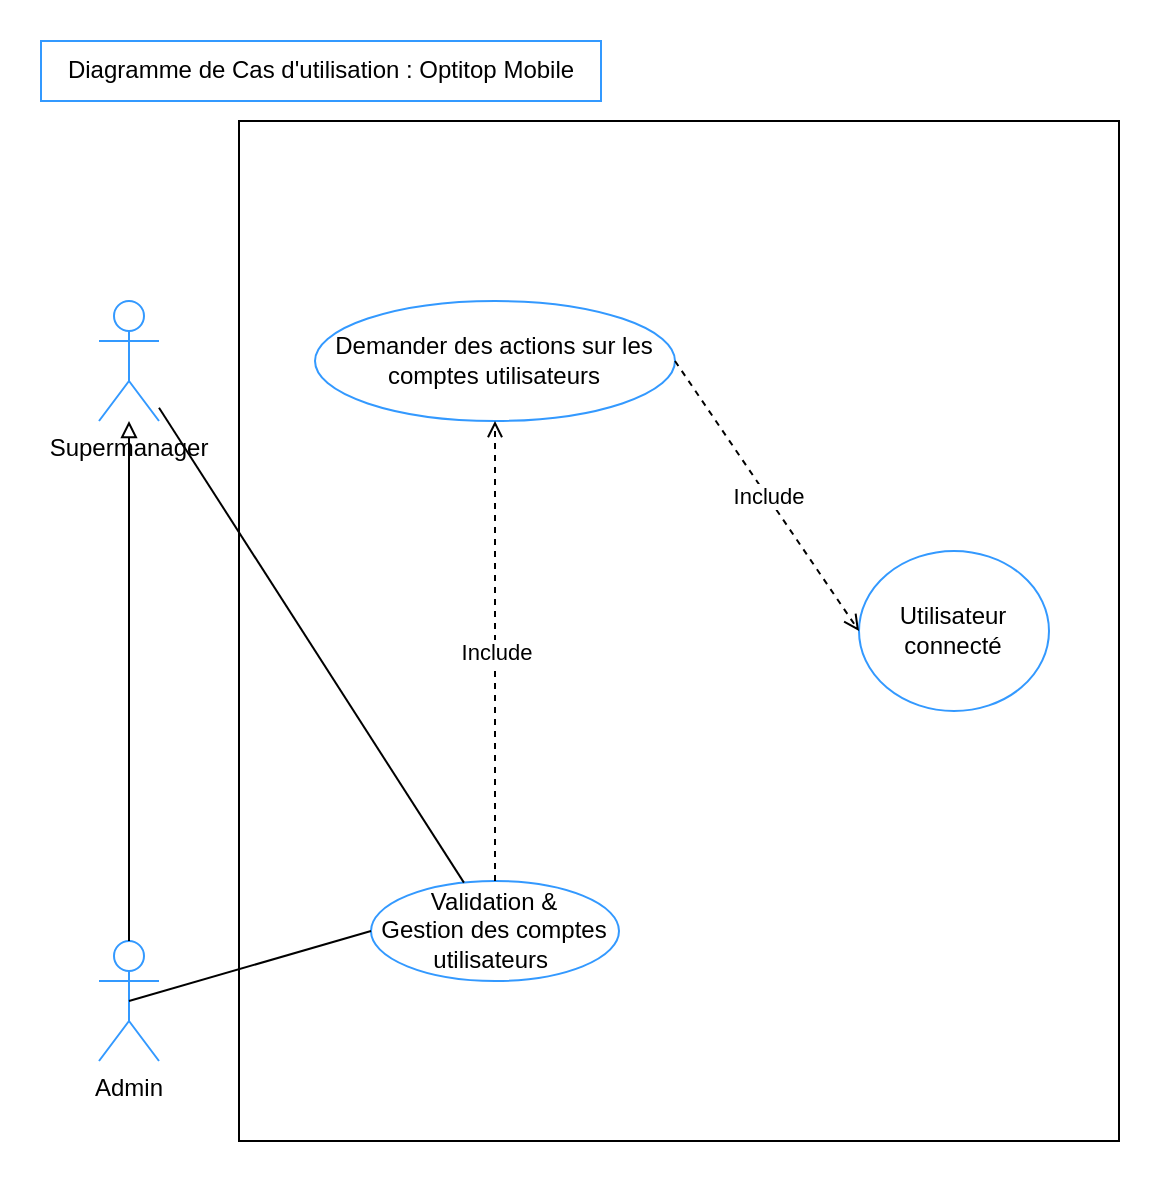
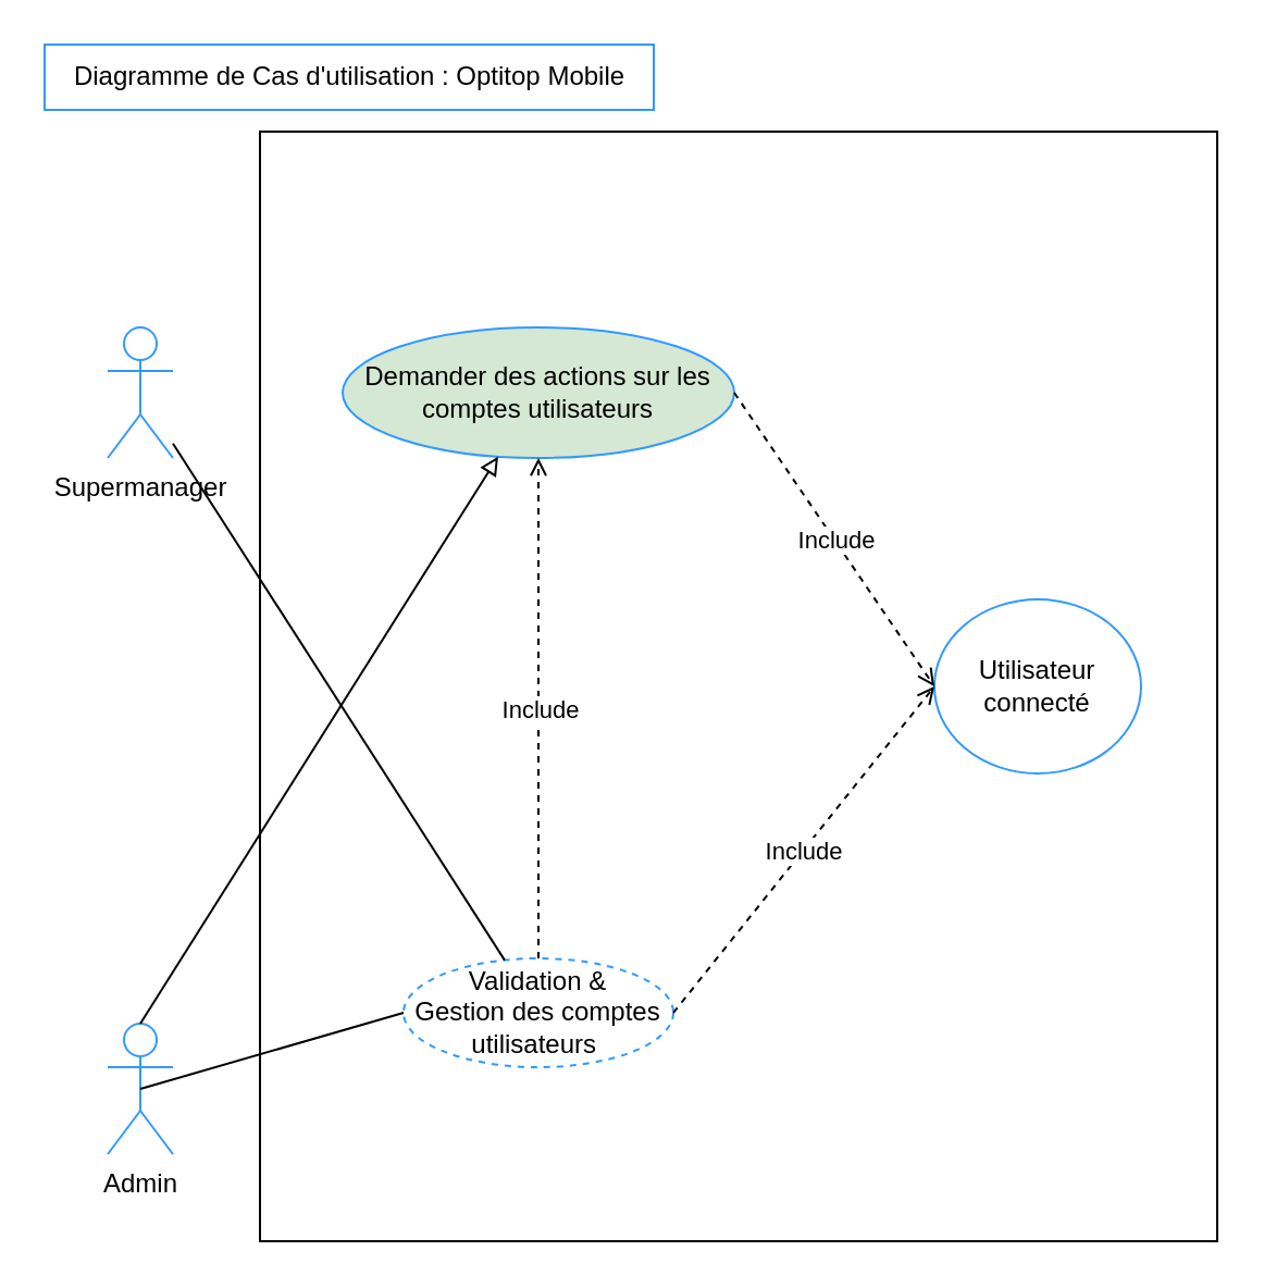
- <mxCell id="7" value="Demander des actions sur les comptes utilisateurs" style="ellipse;whiteSpace=wrap;html=1;strokeColor=#3399FF;" parent="1" vertex="1"><mxGeometry x="157" y="150" width="180" height="60" as="geometry" /></mxCell>
+ <mxCell id="7" value="Demander des actions sur les comptes utilisateurs" style="ellipse;whiteSpace=wrap;html=1;strokeColor=#3399FF;fillColor=#d5e8d4;" parent="1" vertex="1"><mxGeometry x="157" y="150" width="180" height="60" as="geometry" /></mxCell>
- <mxCell id="17" value="" style="endArrow=block;html=1;exitX=0.5;exitY=0;exitDx=0;exitDy=0;exitPerimeter=0;endFill=0;" parent="1" source="5" target="4" edge="1"><mxGeometry width="50" height="50" relative="1" as="geometry"><mxPoint x="73.5" y="360" as="sourcePoint" /><mxPoint x="73.5" y="310" as="targetPoint" /></mxGeometry></mxCell>
+ <mxCell id="17" value="" style="endArrow=block;html=1;exitX=0.5;exitY=0;exitDx=0;exitDy=0;exitPerimeter=0;endFill=0;" parent="1" source="5" target="7" edge="1"><mxGeometry width="50" height="50" relative="1" as="geometry"><mxPoint x="73.5" y="360" as="sourcePoint" /><mxPoint x="73.5" y="310" as="targetPoint" /></mxGeometry></mxCell>
+ <mxCell id="13" value="" style="endArrow=open;html=1;exitX=1;exitY=0.5;exitDx=0;exitDy=0;dashed=1;endFill=0;entryX=0;entryY=0.5;entryDx=0;entryDy=0;" parent="1" source="6" target="10" edge="1"><mxGeometry relative="1" as="geometry"><mxPoint x="339" y="345" as="sourcePoint" /><mxPoint x="409" y="320" as="targetPoint" /></mxGeometry></mxCell>
+ <mxCell id="14" value="Include" style="edgeLabel;resizable=0;html=1;align=center;verticalAlign=middle;strokeColor=#3399FF;" parent="13" connectable="0" vertex="1"><mxGeometry relative="1" as="geometry" /></mxCell>
- <mxCell id="6" value="Validation &amp;amp; &lt;br&gt;Gestion des comptes utilisateurs&amp;nbsp;" style="ellipse;whiteSpace=wrap;html=1;strokeColor=#3399FF;" parent="1" vertex="1"><mxGeometry x="185" y="440" width="124" height="50" as="geometry" /></mxCell>
+ <mxCell id="6" value="Validation &amp;amp; &lt;br&gt;Gestion des comptes utilisateurs&amp;nbsp;" style="ellipse;whiteSpace=wrap;html=1;strokeColor=#3399FF;dashed=1;" parent="1" vertex="1"><mxGeometry x="185" y="440" width="124" height="50" as="geometry" /></mxCell>
